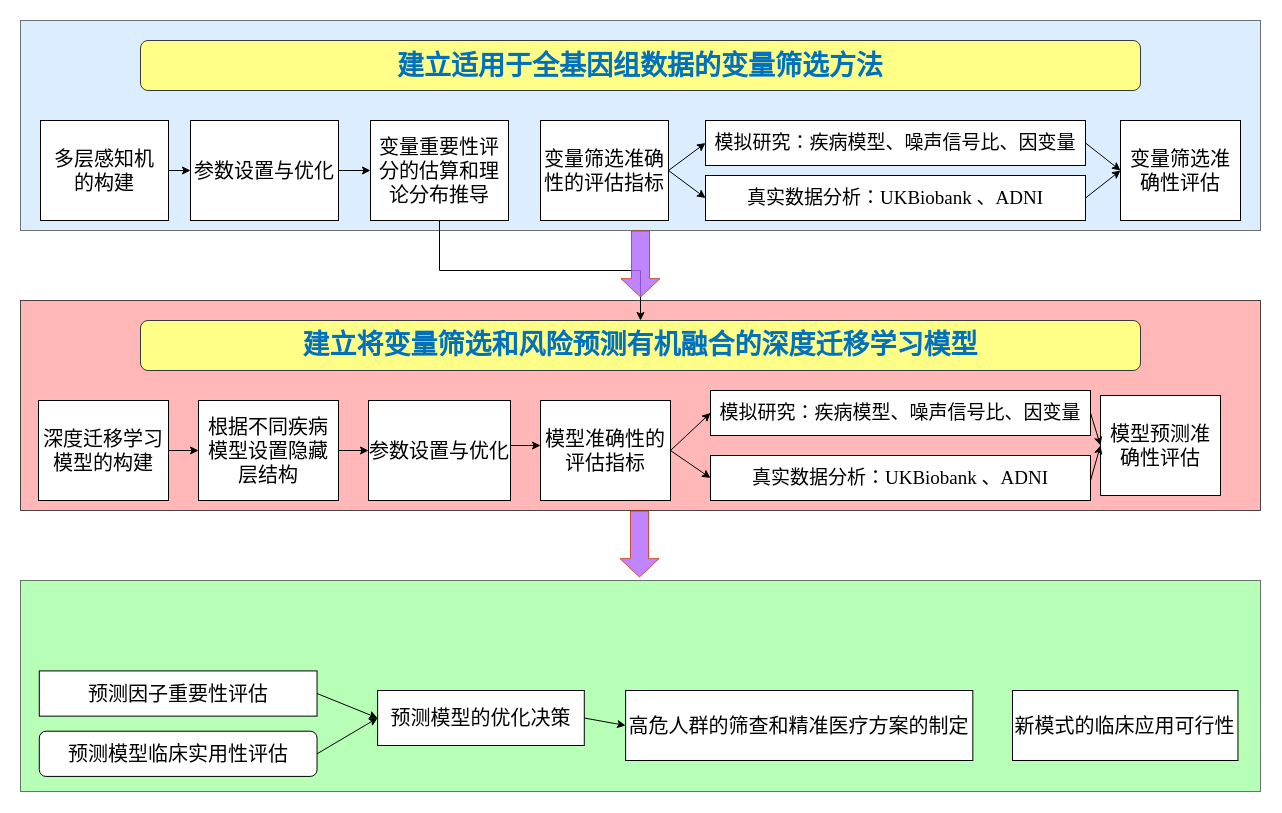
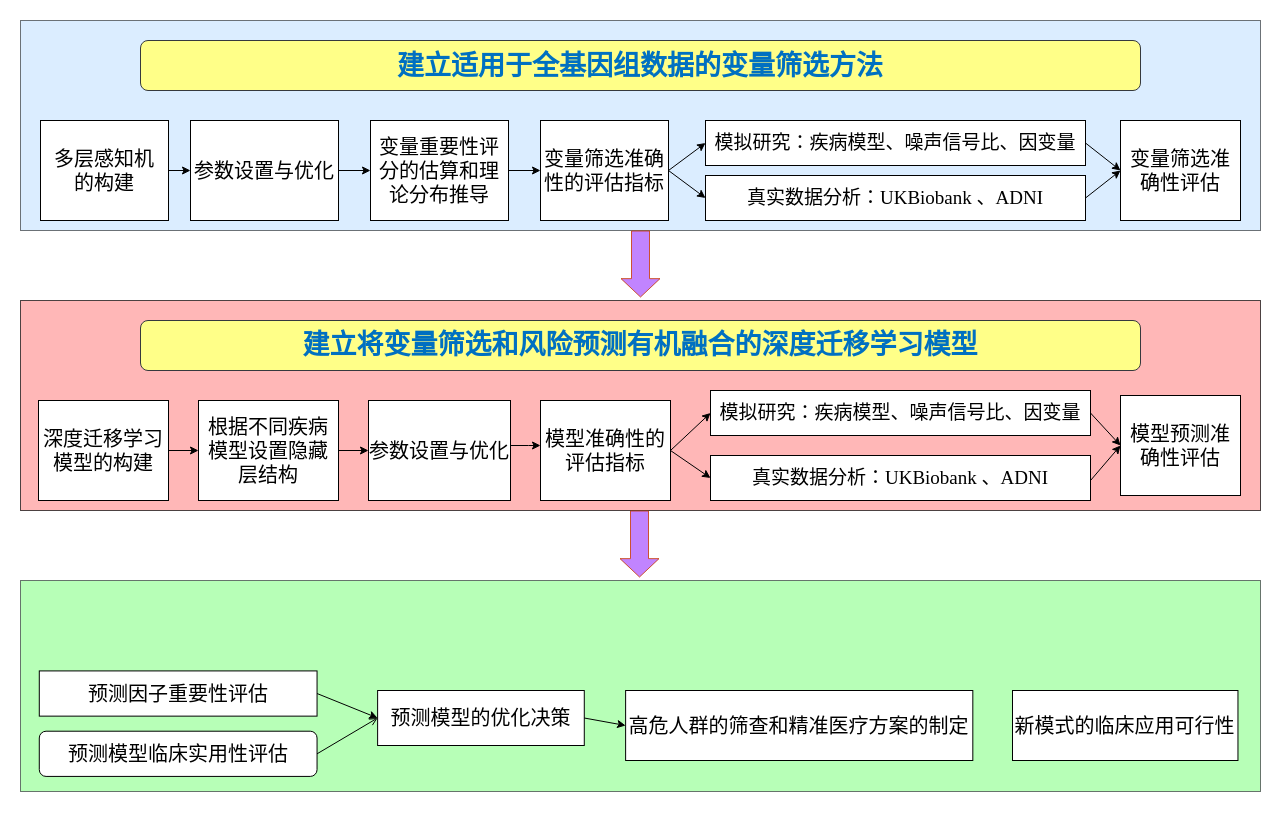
- <mxCell id="38" value="" style="edgeStyle=orthogonalEdgeStyle;rounded=0;orthogonalLoop=1;jettySize=auto;html=1;" parent="1" source="35" target="3" edge="1"><mxGeometry x="60" y="170" as="geometry" /></mxCell>
+ <mxCell id="38" value="" style="edgeStyle=orthogonalEdgeStyle;rounded=0;orthogonalLoop=1;jettySize=auto;html=1;" parent="1" source="35" target="37" edge="1"><mxGeometry x="60" y="170" as="geometry" /></mxCell>
- <mxCell id="29" value="&lt;span style=&quot;font-size: 20px&quot;&gt;模型预测准确性评估&lt;/span&gt;" style="rounded=0;whiteSpace=wrap;html=1;" parent="1" vertex="1"><mxGeometry x="1100" y="395" width="120" height="100" as="geometry" /></mxCell>
+ <mxCell id="29" value="&lt;span style=&quot;font-size: 20px&quot;&gt;模型预测准确性评估&lt;/span&gt;" style="rounded=0;whiteSpace=wrap;html=1;" parent="1" vertex="1"><mxGeometry x="1120" y="395" width="120" height="100" as="geometry" /></mxCell>
- <mxCell id="21" value="" style="endArrow=classic;html=1;exitX=1;exitY=0.5;exitDx=0;exitDy=0;entryX=0;entryY=0.5;entryDx=0;entryDy=0;" parent="13" source="16" target="17" edge="1"><mxGeometry width="50" height="50" relative="1" as="geometry"><mxPoint x="582.424" y="257.889" as="sourcePoint" /><mxPoint x="676.364" y="199.278" as="targetPoint" /></mxGeometry></mxCell>
+ <mxCell id="21" value="" style="endArrow=open;html=1;exitX=1;exitY=0.5;exitDx=0;exitDy=0;entryX=0;entryY=0.5;entryDx=0;entryDy=0;" parent="13" source="16" target="17" edge="1"><mxGeometry width="50" height="50" relative="1" as="geometry"><mxPoint x="582.424" y="257.889" as="sourcePoint" /><mxPoint x="676.364" y="199.278" as="targetPoint" /></mxGeometry></mxCell>
